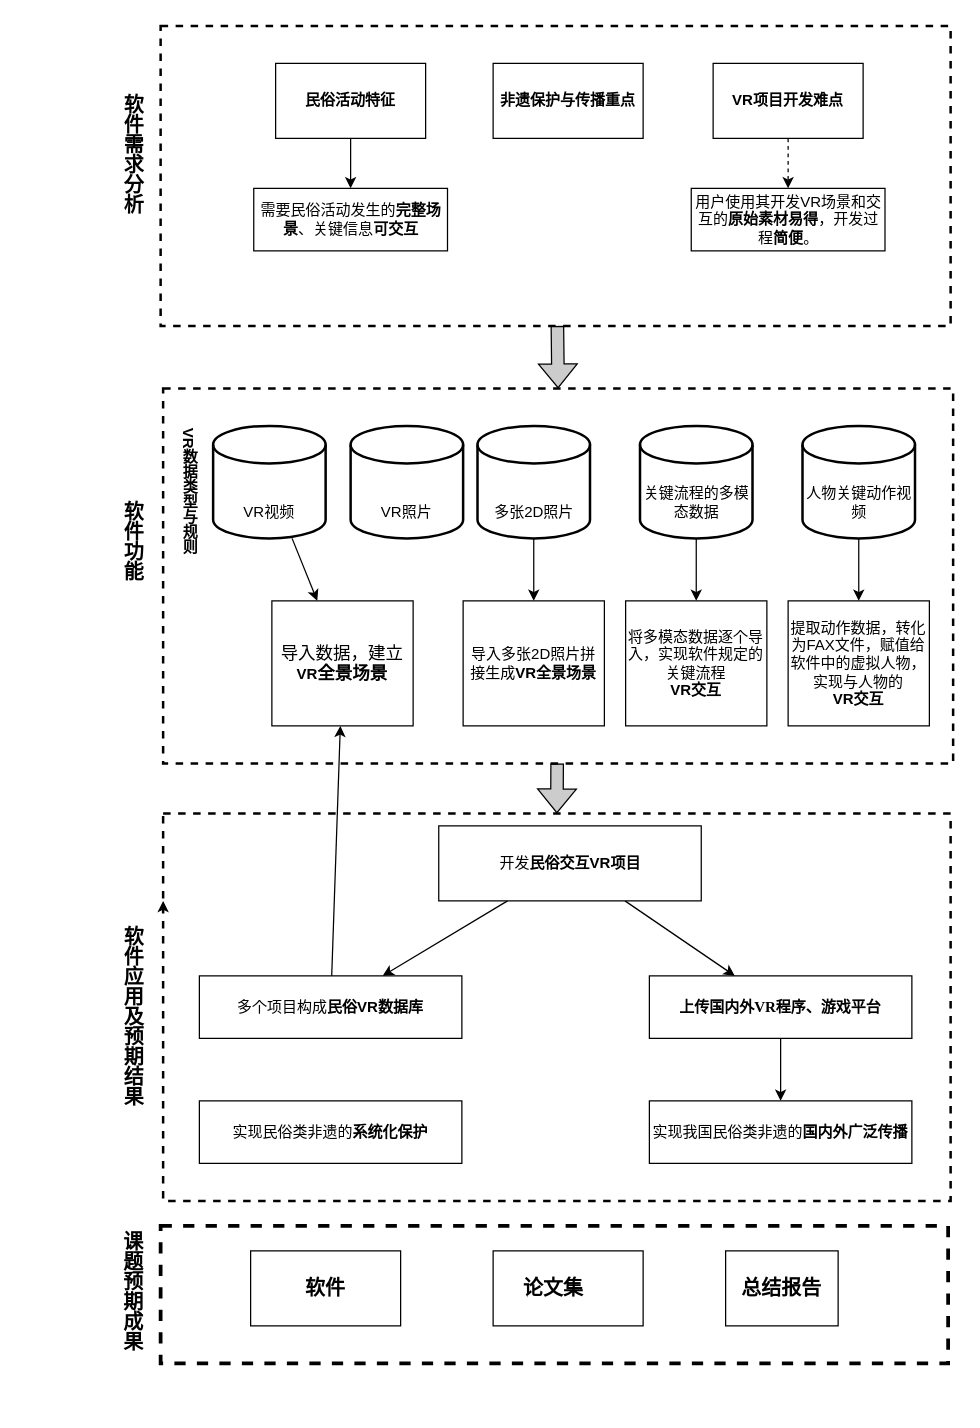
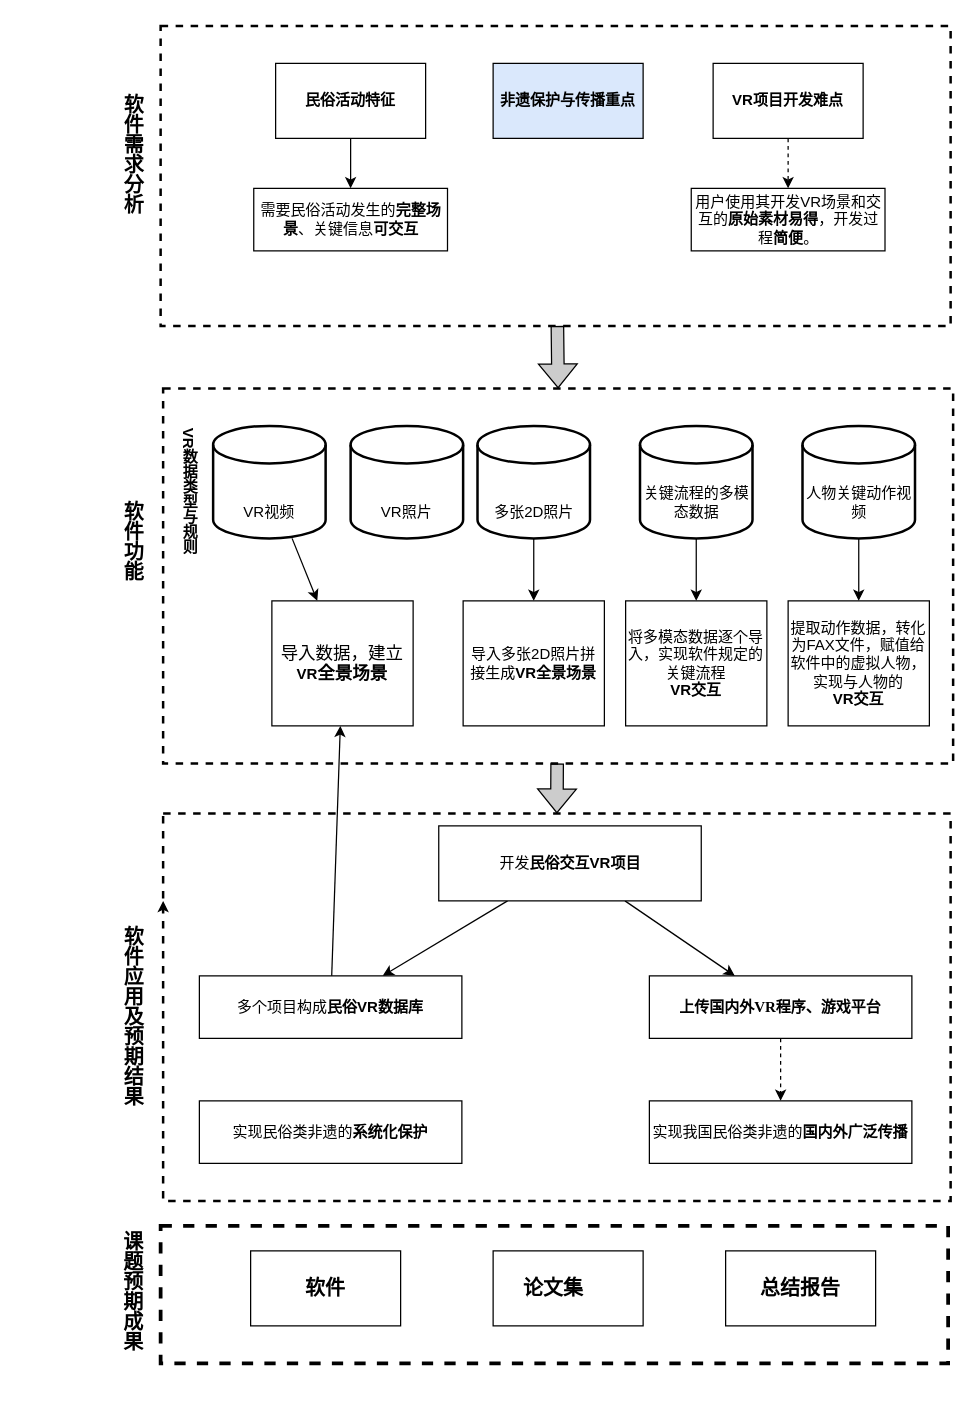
- <mxCell id="6" value="&lt;p class=&quot;MsoNormal&quot;&gt;&lt;b&gt;&lt;span style=&quot;font-family:宋体;mso-ascii-font-family:Calibri;&lt;br/&gt;mso-ascii-theme-font:minor-latin;mso-fareast-theme-font:minor-fareast;&lt;br/&gt;mso-hansi-font-family:Calibri;mso-hansi-theme-font:minor-latin&quot;&gt;非遗保护与传播重点&lt;/span&gt;&lt;span lang=&quot;EN-US&quot;&gt;&lt;/span&gt;&lt;/b&gt;&lt;/p&gt;" style="rounded=0;whiteSpace=wrap;html=1;" parent="1" vertex="1"><mxGeometry x="394" y="50" width="120" height="60" as="geometry" /></mxCell>
+ <mxCell id="6" value="&lt;p class=&quot;MsoNormal&quot;&gt;&lt;b&gt;&lt;span style=&quot;font-family:宋体;mso-ascii-font-family:Calibri;&lt;br/&gt;mso-ascii-theme-font:minor-latin;mso-fareast-theme-font:minor-fareast;&lt;br/&gt;mso-hansi-font-family:Calibri;mso-hansi-theme-font:minor-latin&quot;&gt;非遗保护与传播重点&lt;/span&gt;&lt;span lang=&quot;EN-US&quot;&gt;&lt;/span&gt;&lt;/b&gt;&lt;/p&gt;" style="rounded=0;whiteSpace=wrap;html=1;fillColor=#dae8fc;" parent="1" vertex="1"><mxGeometry x="394" y="50" width="120" height="60" as="geometry" /></mxCell>
- <mxCell id="18" style="edgeStyle=none;rounded=0;orthogonalLoop=1;jettySize=auto;html=1;entryX=0.5;entryY=0;entryDx=0;entryDy=0;" parent="12" source="19" target="21" edge="1"><mxGeometry relative="1" as="geometry" /></mxCell>
+ <mxCell id="18" style="edgeStyle=none;rounded=0;orthogonalLoop=1;jettySize=auto;html=1;entryX=0.5;entryY=0;entryDx=0;entryDy=0;dashed=1;" parent="12" source="19" target="21" edge="1"><mxGeometry relative="1" as="geometry" /></mxCell>
- <mxCell id="33" value="&lt;font style=&quot;font-size: 16px;&quot;&gt;&lt;b&gt;总结报告&lt;/b&gt;&lt;/font&gt;" style="whiteSpace=wrap;html=1;" parent="1" vertex="1"><mxGeometry x="580" y="1000" width="90" height="60" as="geometry" /></mxCell>
+ <mxCell id="33" value="&lt;font style=&quot;font-size: 16px;&quot;&gt;&lt;b&gt;总结报告&lt;/b&gt;&lt;/font&gt;" style="whiteSpace=wrap;html=1;" parent="1" vertex="1"><mxGeometry x="580" y="1000" width="120" height="60" as="geometry" /></mxCell>
